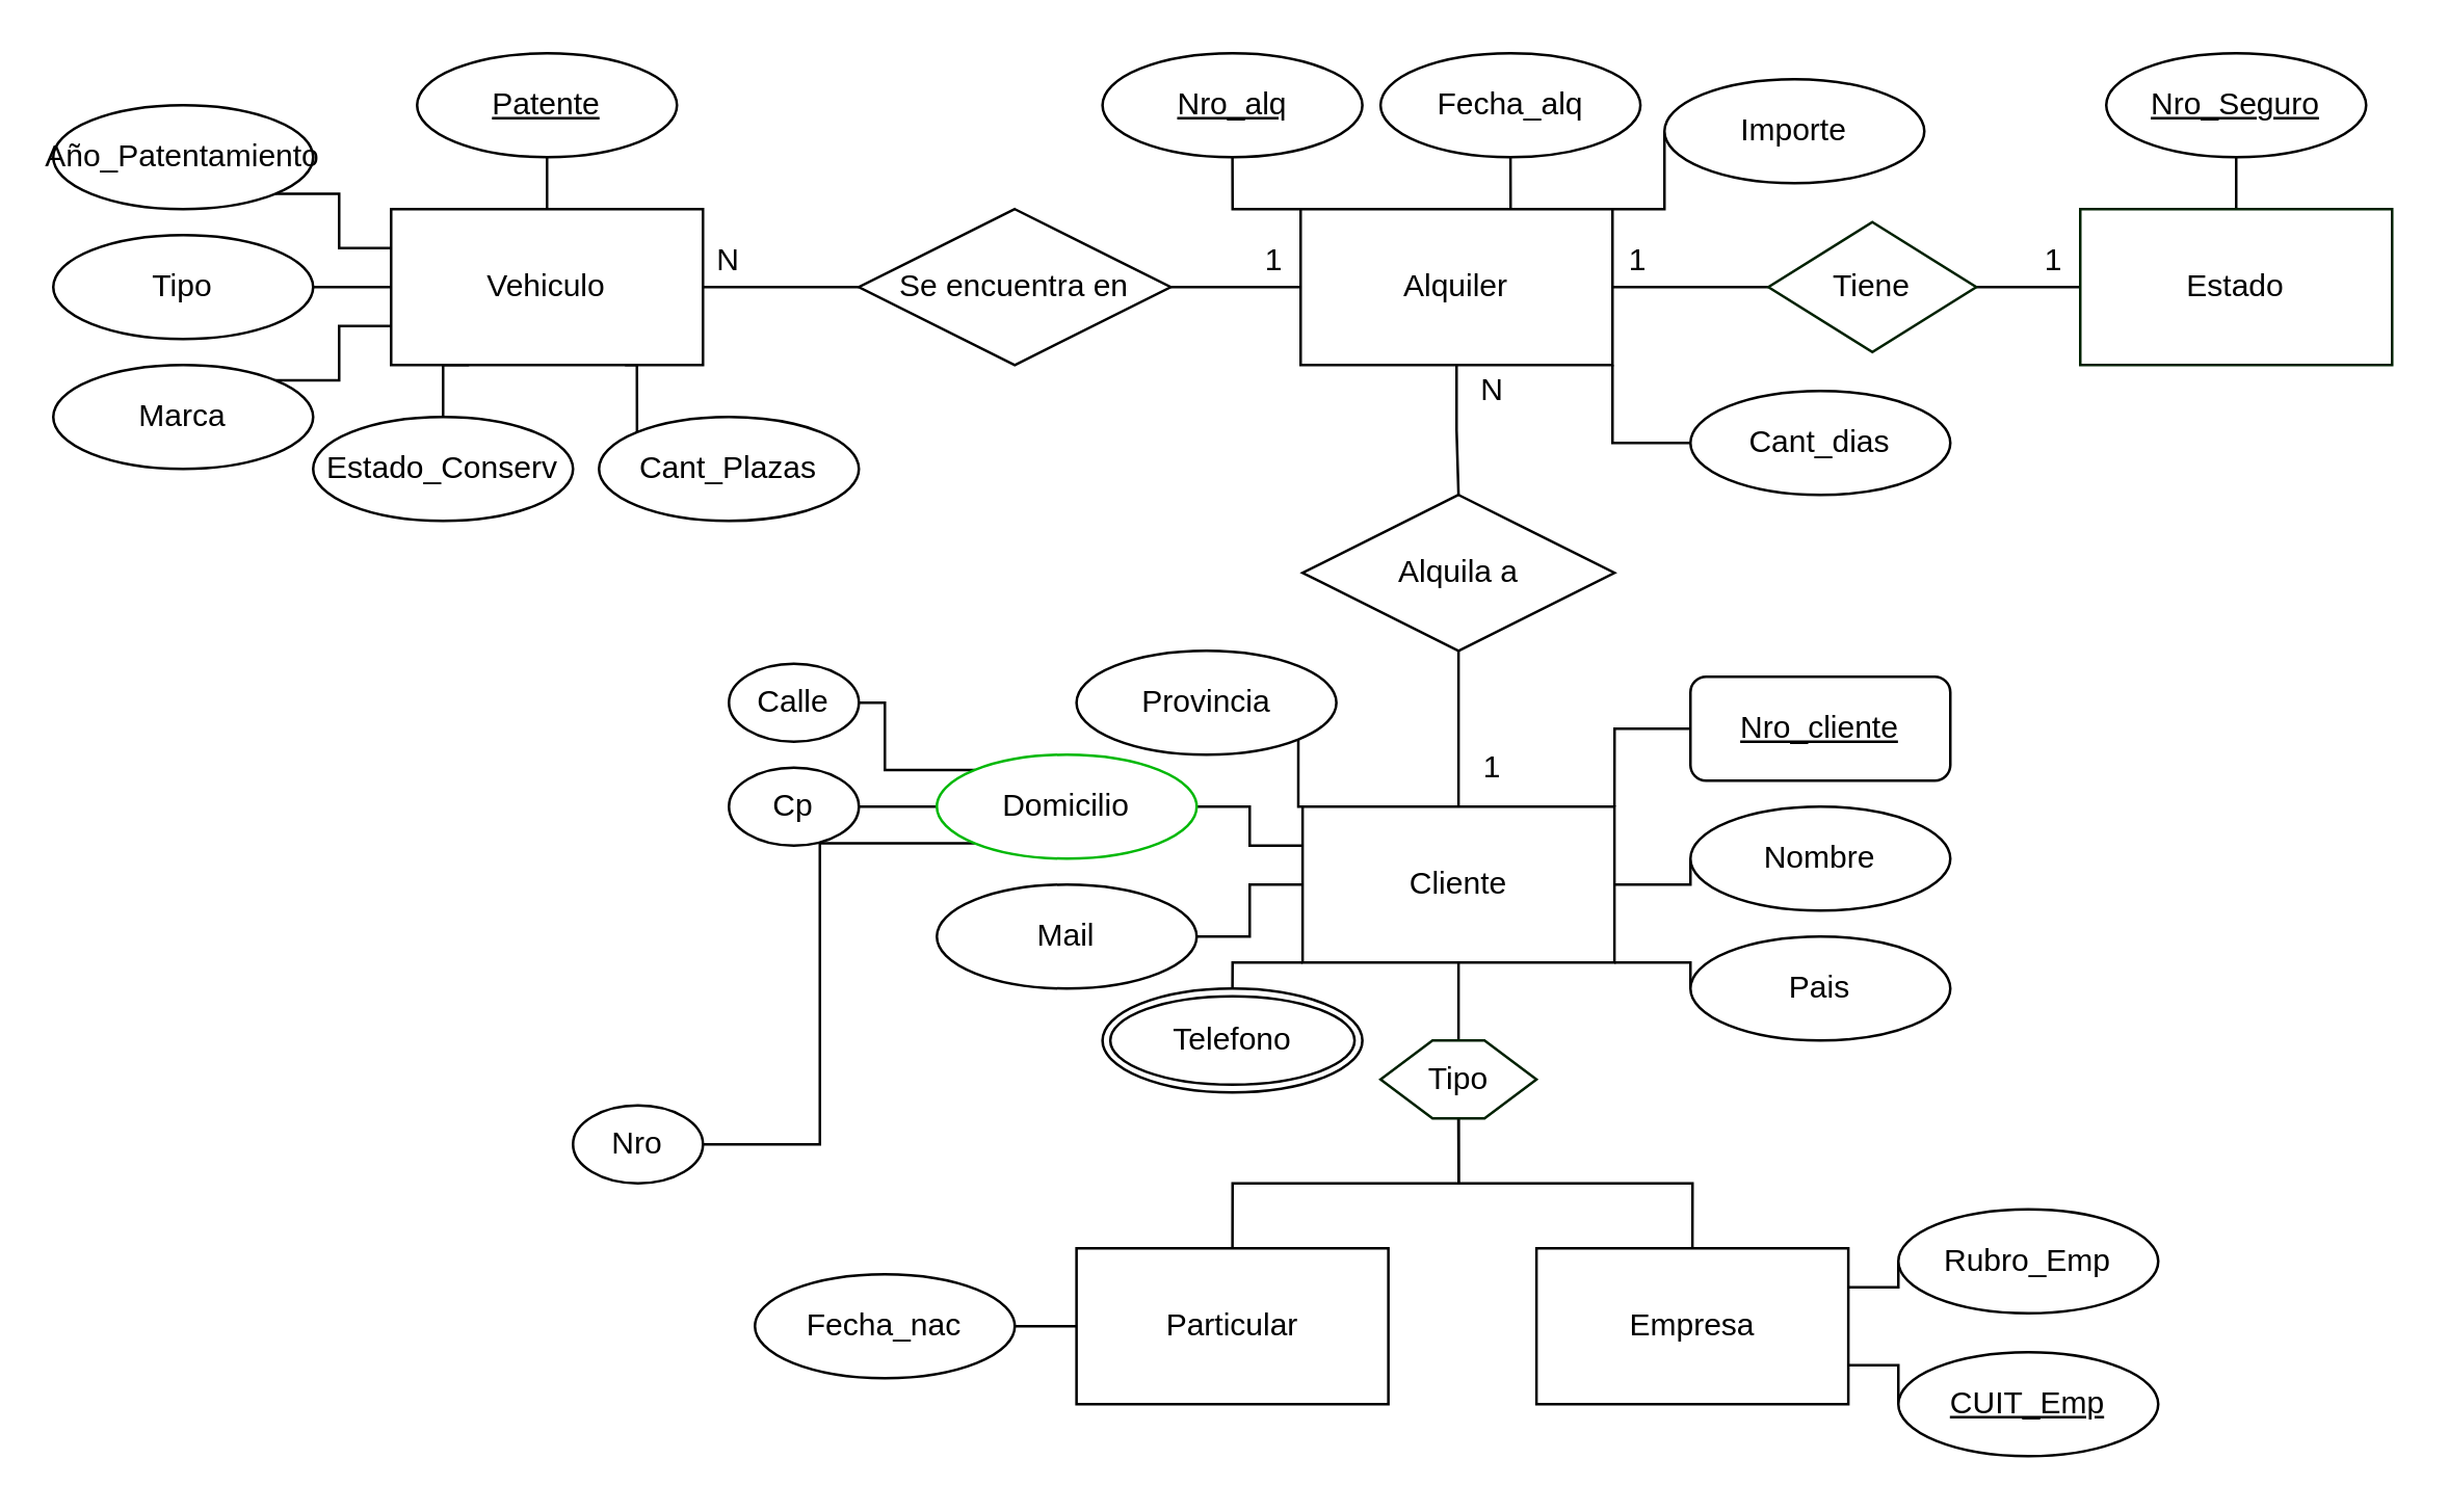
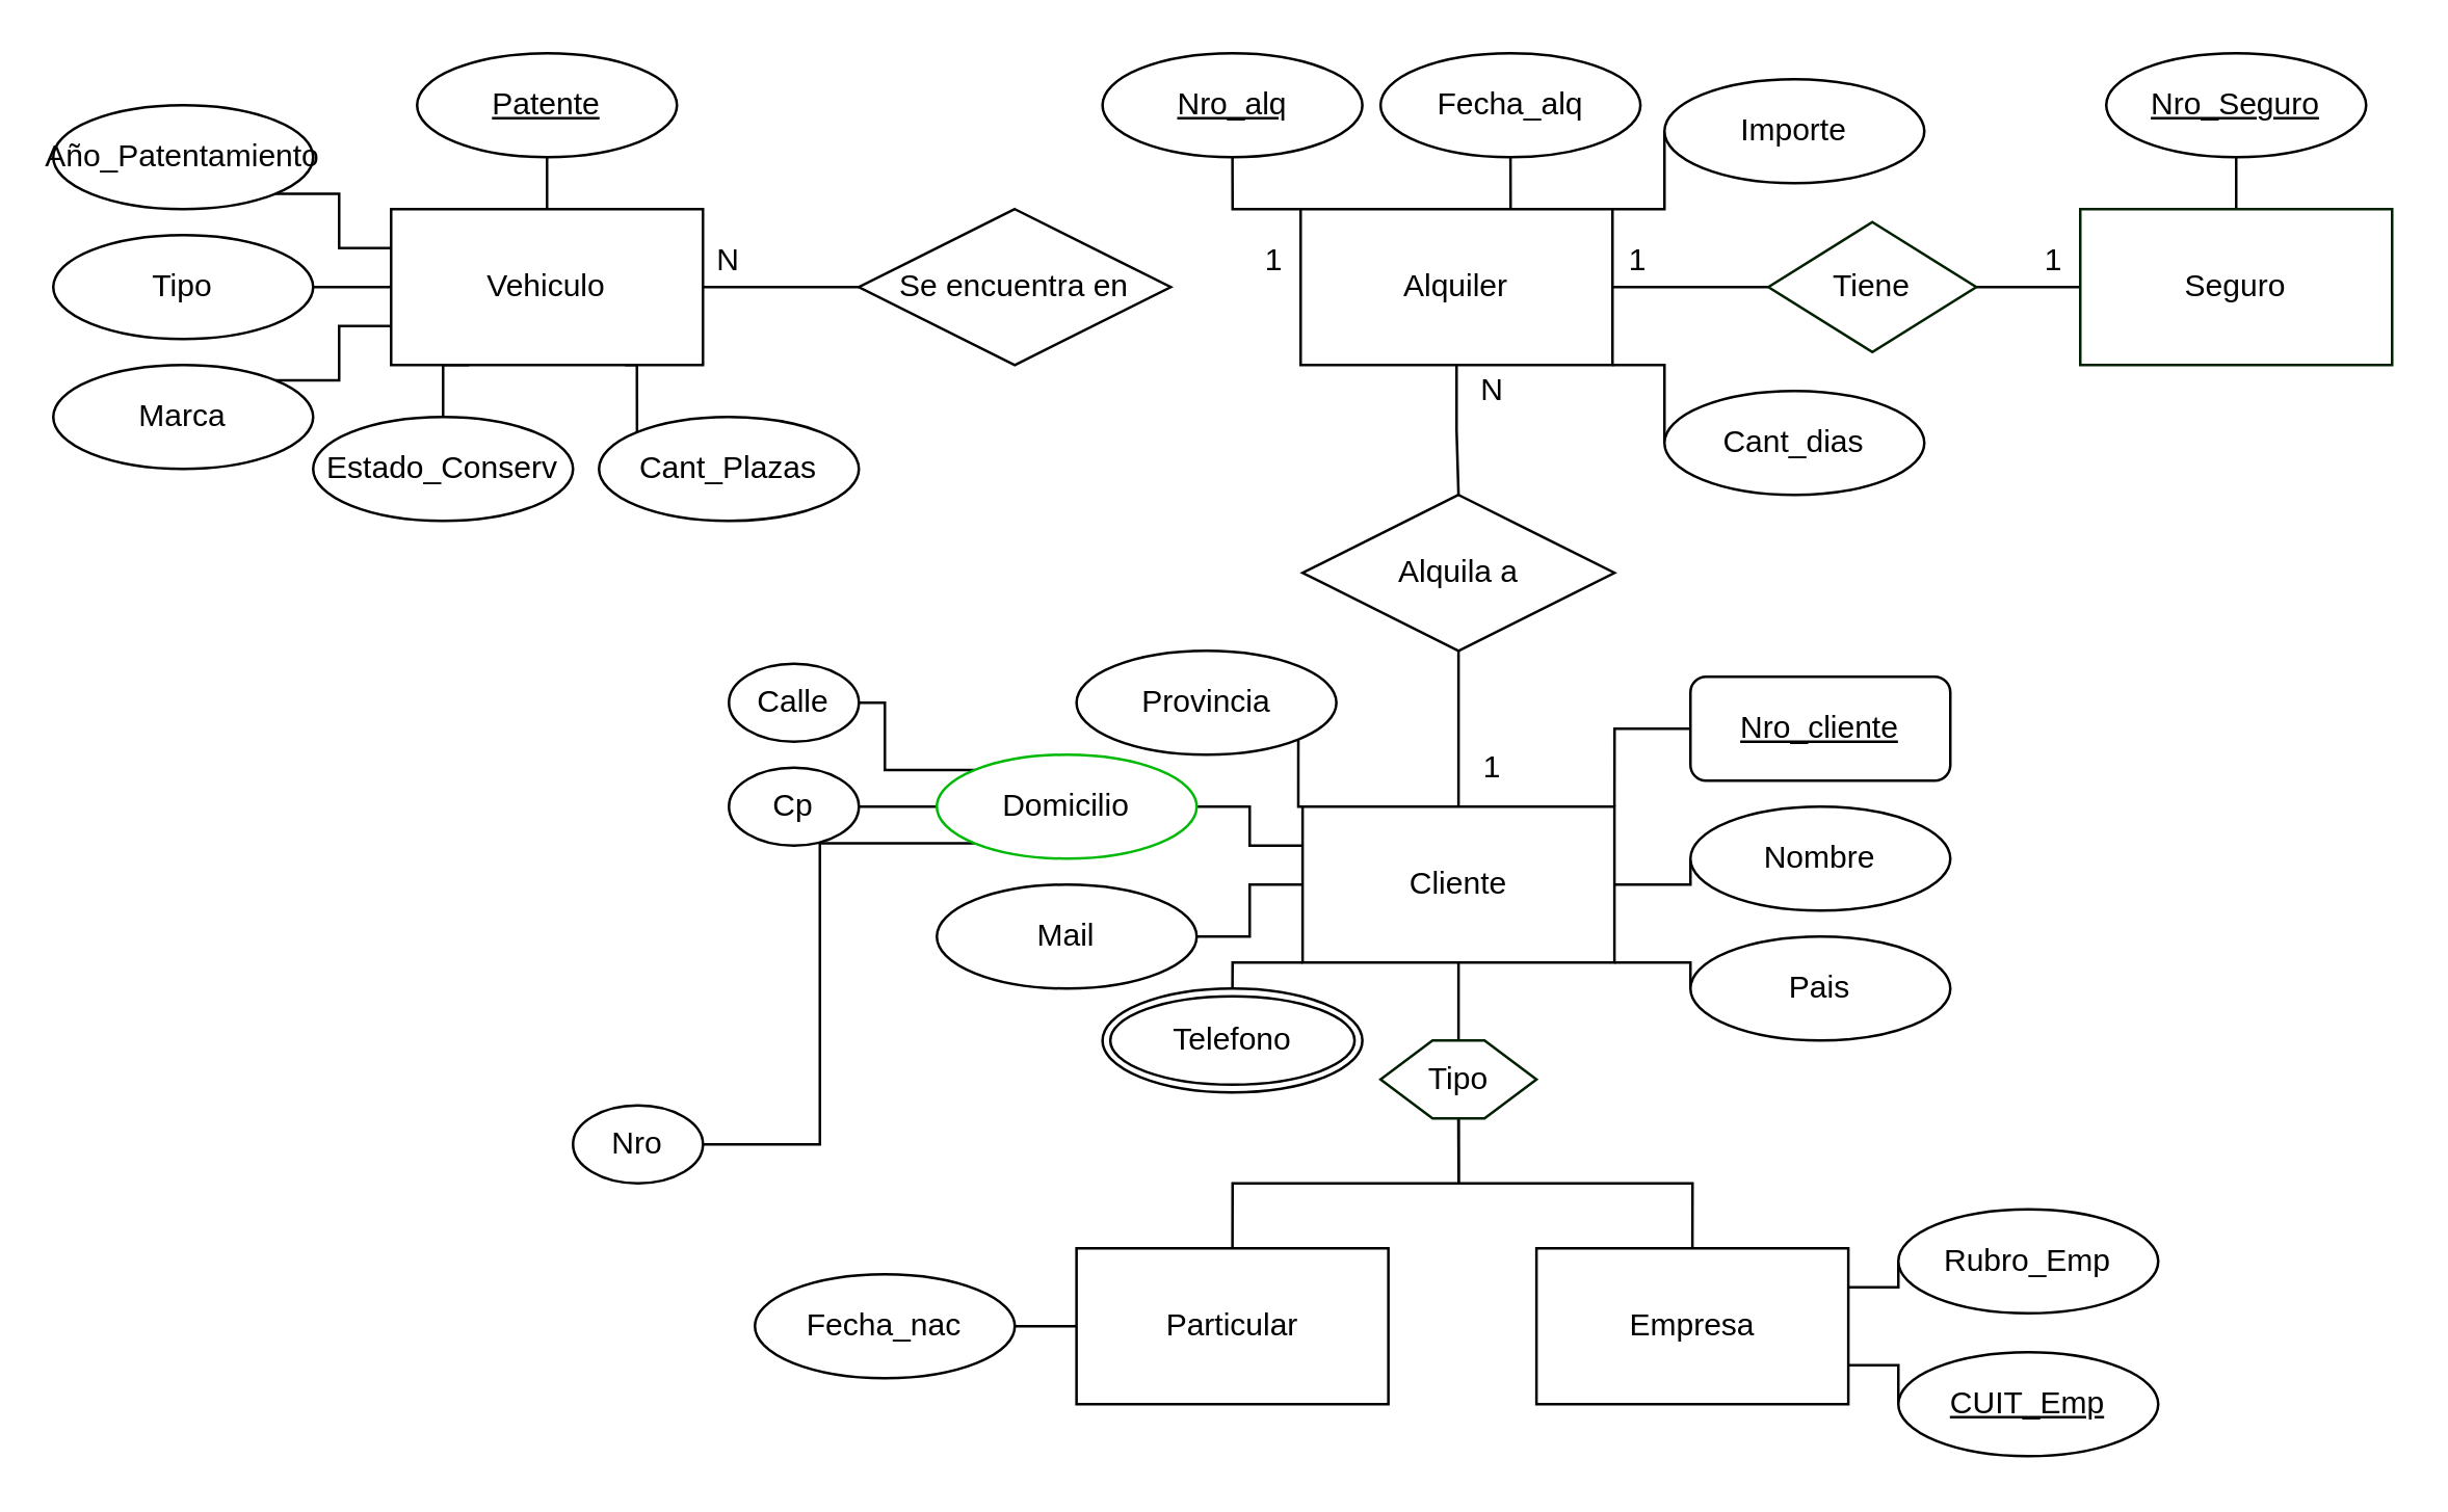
- <mxCell id="54" style="edgeStyle=orthogonalEdgeStyle;rounded=0;orthogonalLoop=1;jettySize=auto;html=1;exitX=1;exitY=0.5;exitDx=0;exitDy=0;entryX=0;entryY=0.5;entryDx=0;entryDy=0;endArrow=none;endFill=0;" edge="1" parent="1" source="55" target="8"><mxGeometry relative="1" as="geometry" /></mxCell>
- <mxCell id="70" value="Estado" style="rounded=0;whiteSpace=wrap;html=1;strokeColor=#002101;" vertex="1" parent="1"><mxGeometry x="800" y="80" width="120" height="60" as="geometry" /></mxCell>
+ <mxCell id="70" value="Seguro" style="rounded=0;whiteSpace=wrap;html=1;strokeColor=#002101;" vertex="1" parent="1"><mxGeometry x="800" y="80" width="120" height="60" as="geometry" /></mxCell>
- <mxCell id="52" value="Cant_dias" style="ellipse;whiteSpace=wrap;html=1;align=center;" vertex="1" parent="1"><mxGeometry x="650" y="150" width="100" height="40" as="geometry" /></mxCell>
+ <mxCell id="52" value="Cant_dias" style="ellipse;whiteSpace=wrap;html=1;align=center;" vertex="1" parent="1"><mxGeometry x="640" y="150" width="100" height="40" as="geometry" /></mxCell>
